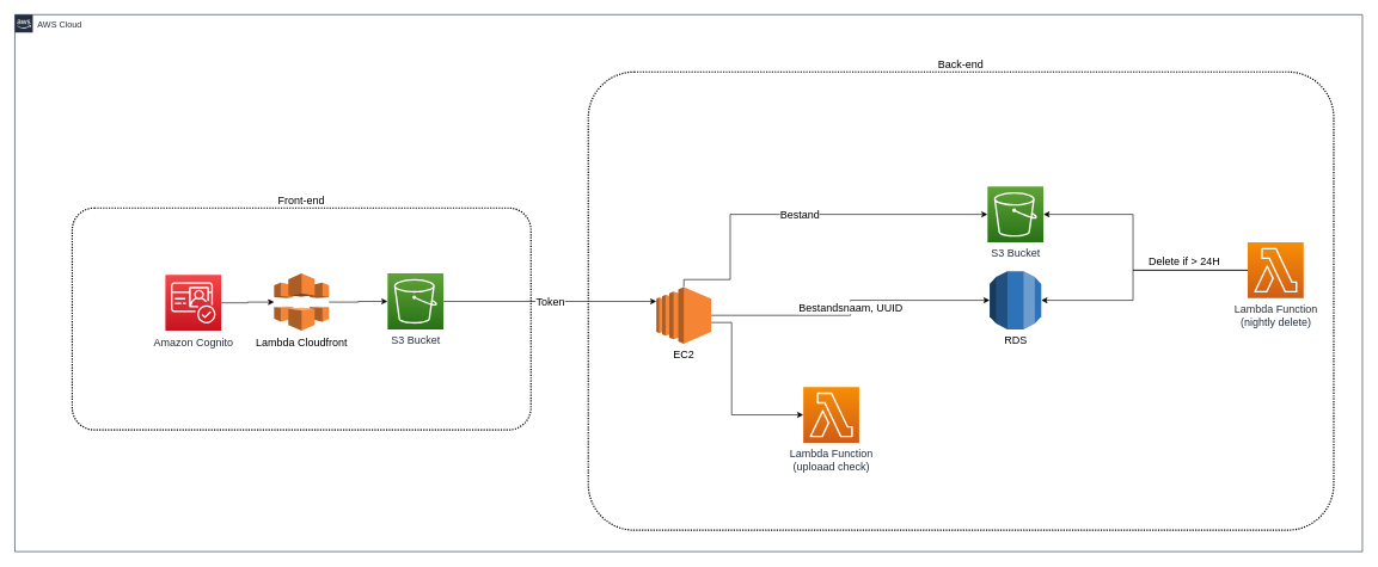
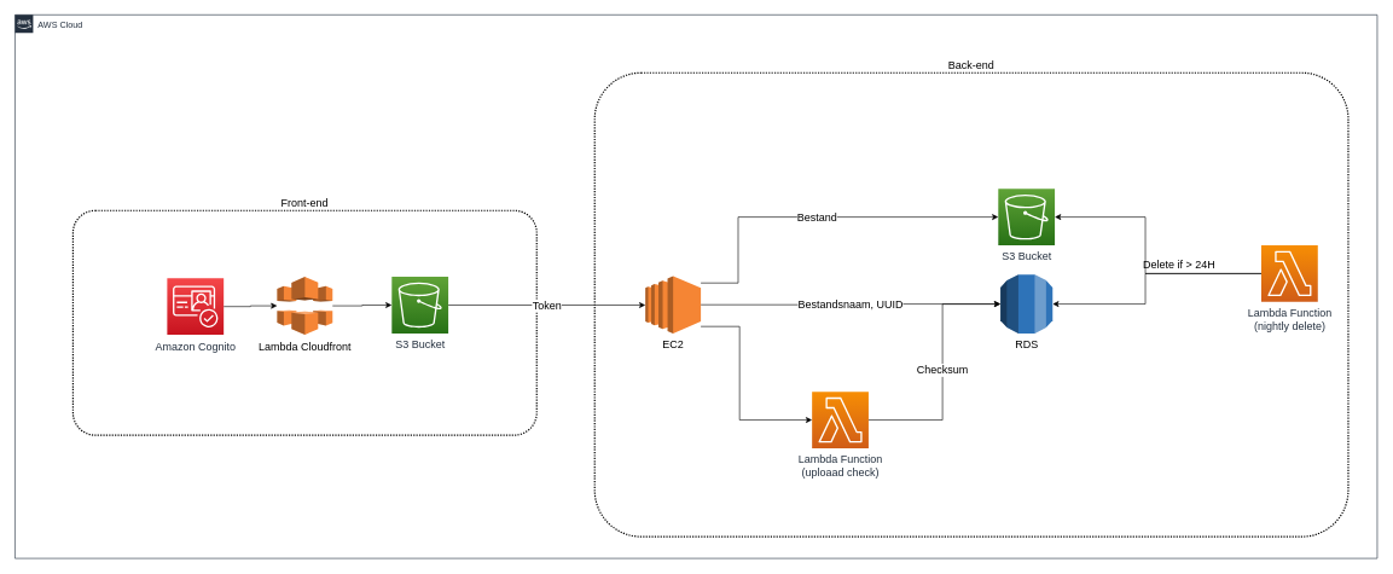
- <mxCell id="22" value="Delete if &amp;gt; 24H" style="text;html=1;strokeColor=none;fillColor=none;align=center;verticalAlign=middle;whiteSpace=wrap;rounded=0;fontSize=15;" vertex="1" parent="1"><mxGeometry x="1594" y="348.5" width="116" height="30" as="geometry" /></mxCell>
+ <mxCell id="22" value="Delete if &amp;gt; 24H" style="text;html=1;strokeColor=none;fillColor=none;align=center;verticalAlign=middle;whiteSpace=wrap;rounded=0;fontSize=15;" vertex="1" parent="1"><mxGeometry x="1569" y="348.5" width="116" height="30" as="geometry" /></mxCell>
- <mxCell id="14" value="EC2" style="outlineConnect=0;dashed=0;verticalLabelPosition=bottom;verticalAlign=top;align=center;html=1;shape=mxgraph.aws3.ec2;fillColor=#F58534;gradientColor=none;fontSize=15;" vertex="1" parent="1"><mxGeometry x="915" y="400.5" width="76.5" height="79" as="geometry" /></mxCell>
+ <mxCell id="14" value="EC2" style="outlineConnect=0;dashed=0;verticalLabelPosition=bottom;verticalAlign=top;align=center;html=1;shape=mxgraph.aws3.ec2;fillColor=#F58534;gradientColor=none;fontSize=15;" vertex="1" parent="1"><mxGeometry x="890" y="380.5" width="76.5" height="79" as="geometry" /></mxCell>
+ <mxCell id="16" value="Checksum" style="edgeStyle=orthogonalEdgeStyle;rounded=0;orthogonalLoop=1;jettySize=auto;html=1;entryX=0;entryY=0.5;entryDx=0;entryDy=0;entryPerimeter=0;fontSize=15;" edge="1" parent="1" source="17" target="18"><mxGeometry relative="1" as="geometry"><Array as="points"><mxPoint x="1300" y="579" /><mxPoint x="1300" y="419" /></Array></mxGeometry></mxCell>
